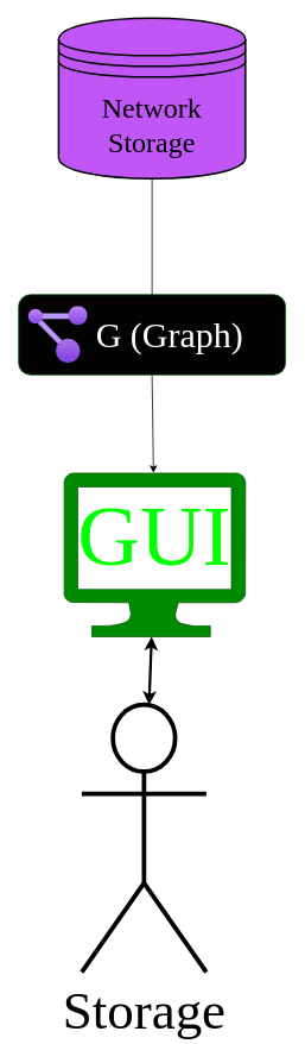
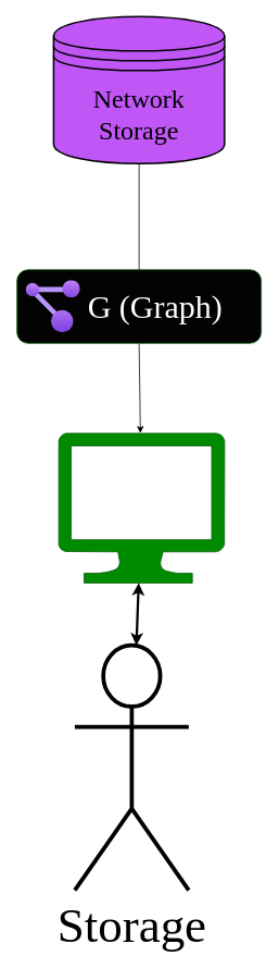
- <mxCell id="6" value="&lt;font face=&quot;Consolas&quot; color=&quot;#00ff00&quot; style=&quot;font-size: 97px;&quot;&gt;GUI&lt;/font&gt;" style="text;html=1;strokeColor=none;fillColor=none;align=center;verticalAlign=middle;whiteSpace=wrap;rounded=0;fontSize=97;" parent="1" vertex="1"><mxGeometry x="83" y="540" width="180" height="120" as="geometry" /></mxCell>
